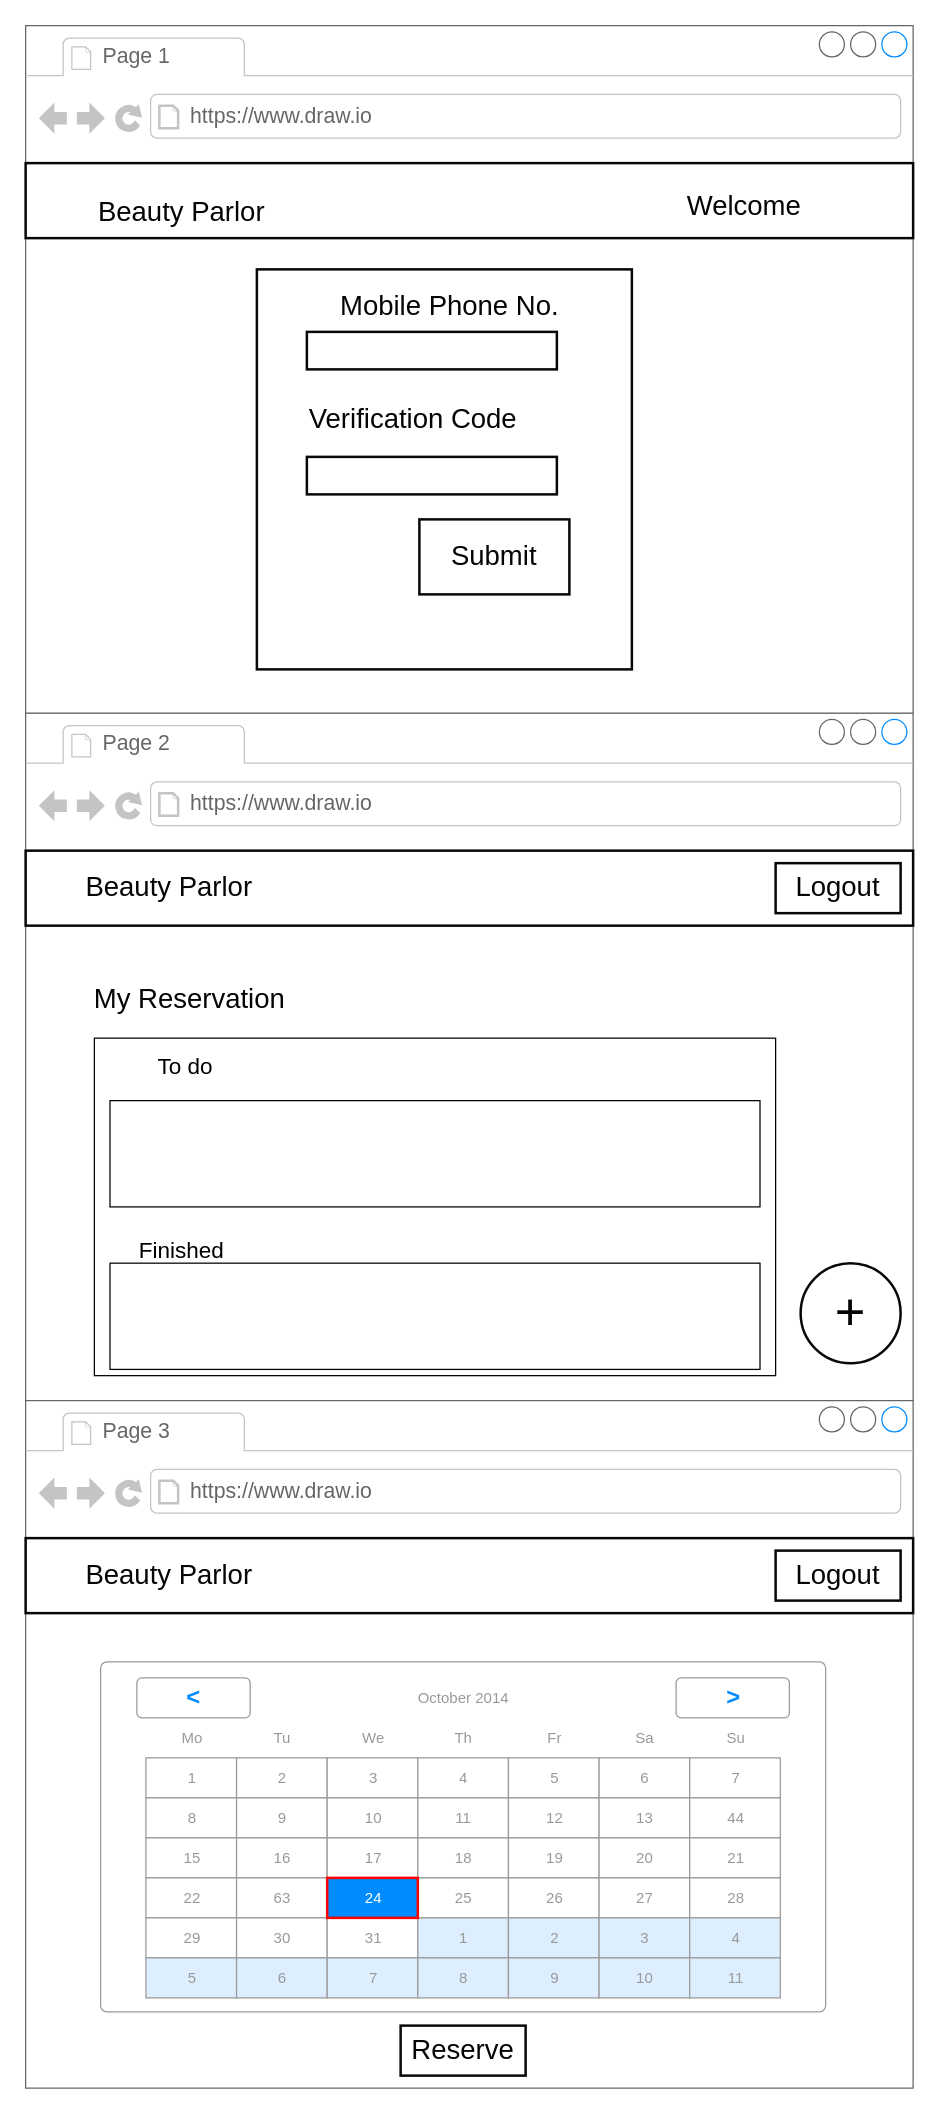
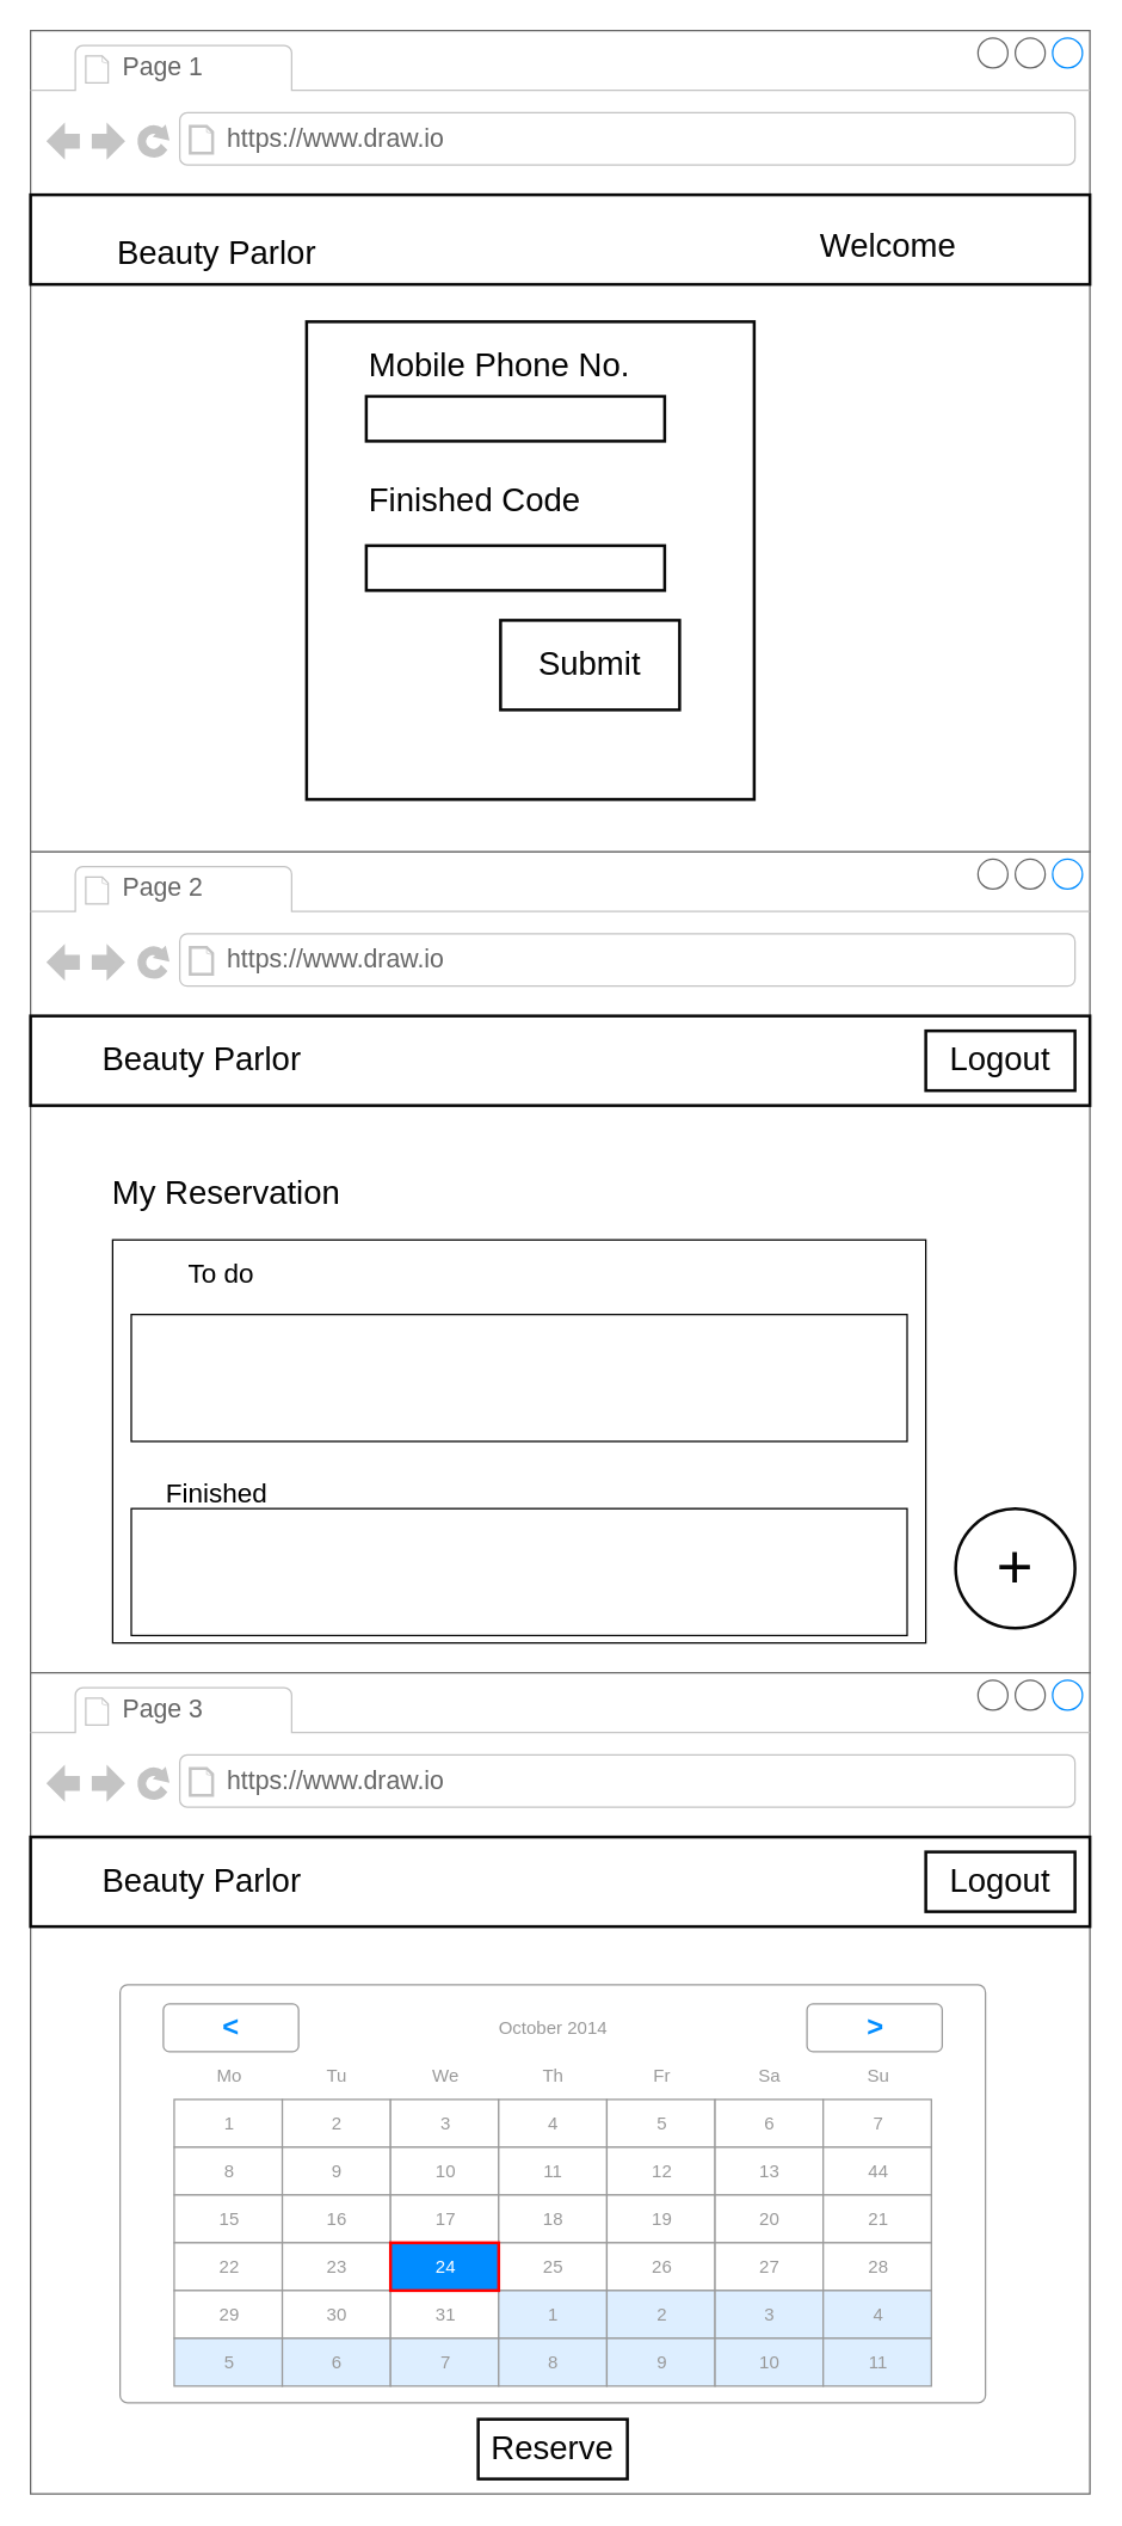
- <mxCell id="16" value="Mobile Phone No." style="text;html=1;strokeColor=none;fillColor=none;align=left;verticalAlign=middle;whiteSpace=wrap;rounded=0;shadow=0;labelBackgroundColor=none;fontSize=22;fontColor=#050505;" parent="12" vertex="1"><mxGeometry x="250" y="215" as="geometry" width="205" height="20" /></mxCell>
+ <mxCell id="16" value="Mobile Phone No." style="text;html=1;strokeColor=none;fillColor=none;align=left;verticalAlign=middle;whiteSpace=wrap;rounded=0;shadow=0;labelBackgroundColor=none;fontSize=22;fontColor=#050505;" parent="12" vertex="1"><mxGeometry as="geometry" x="225" y="215" width="205" height="20" /></mxCell>
- <mxCell id="17" value="Verification Code&lt;br&gt;" style="text;html=1;strokeColor=none;fillColor=none;align=left;verticalAlign=middle;whiteSpace=wrap;rounded=0;shadow=0;labelBackgroundColor=none;fontSize=22;fontColor=#050505;" parent="12" vertex="1"><mxGeometry as="geometry" x="225" y="305" width="230" height="20" /></mxCell>
+ <mxCell id="17" value="Finished Code&lt;br&gt;" style="text;html=1;strokeColor=none;fillColor=none;align=left;verticalAlign=middle;whiteSpace=wrap;rounded=0;shadow=0;labelBackgroundColor=none;fontSize=22;fontColor=#050505;" parent="12" vertex="1"><mxGeometry as="geometry" x="225" y="305" width="230" height="20" /></mxCell>
- <mxCell id="62" value="63" style="strokeWidth=1;shadow=0;dashed=0;align=center;html=1;shape=mxgraph.mockup.forms.rrect;rSize=0;strokeColor=#999999;fontColor=#999999;" parent="29" vertex="1"><mxGeometry as="geometry" x="108.75" y="172.8" width="72.5" height="32.0" /></mxCell>
+ <mxCell id="62" value="23" style="strokeWidth=1;shadow=0;dashed=0;align=center;html=1;shape=mxgraph.mockup.forms.rrect;rSize=0;strokeColor=#999999;fontColor=#999999;" parent="29" vertex="1"><mxGeometry as="geometry" x="108.75" y="172.8" width="72.5" height="32.0" /></mxCell>
